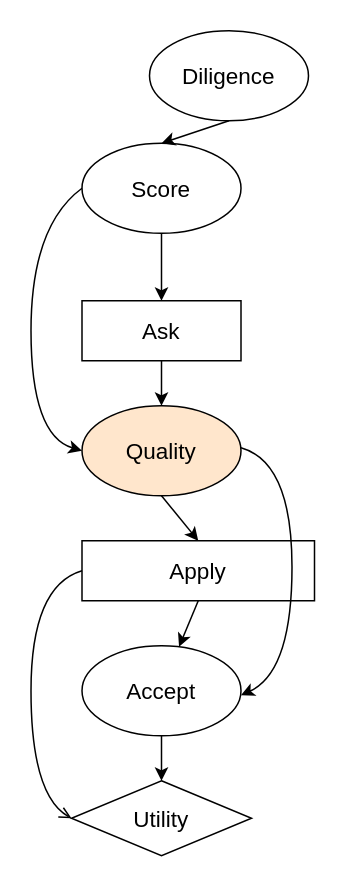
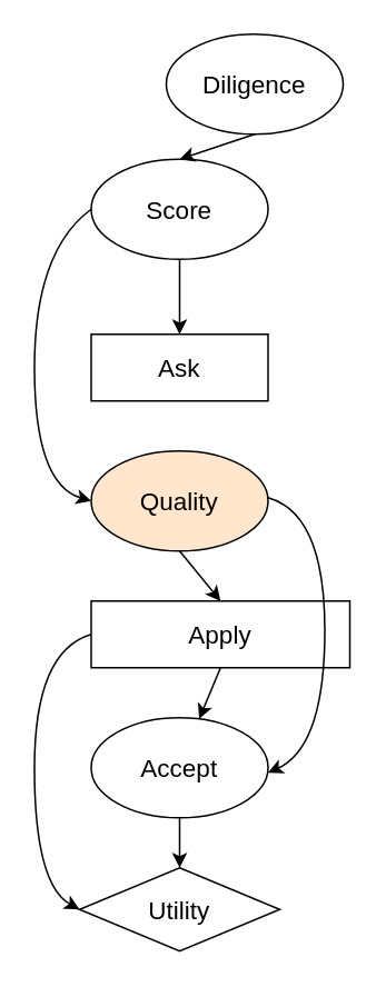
- <mxCell id="11" value="" style="endArrow=classic;html=1;rounded=0;exitX=0.5;exitY=1;exitDx=0;exitDy=0;entryX=0.5;entryY=0;entryDx=0;entryDy=0;" edge="1" parent="1" source="4" target="5"><mxGeometry width="50" height="50" relative="1" as="geometry"><mxPoint x="127" y="100" as="sourcePoint" /><mxPoint x="127" y="130" as="targetPoint" /></mxGeometry></mxCell>
- <mxCell id="16" value="" style="curved=1;endArrow=open;html=1;rounded=0;exitX=0;exitY=0.5;exitDx=0;exitDy=0;entryX=0;entryY=0.5;entryDx=0;entryDy=0;" edge="1" parent="1" source="6" target="7"><mxGeometry width="50" height="50" relative="1" as="geometry"><mxPoint x="54" y="380" as="sourcePoint" /><mxPoint x="54" y="540" as="targetPoint" /><Array as="points"><mxPoint x="20" y="390" /><mxPoint x="20" y="530" /></Array></mxGeometry></mxCell>
+ <mxCell id="16" value="" style="curved=1;endArrow=classic;html=1;rounded=0;exitX=0;exitY=0.5;exitDx=0;exitDy=0;entryX=0;entryY=0.5;entryDx=0;entryDy=0;" edge="1" parent="1" source="6" target="7"><mxGeometry width="50" height="50" relative="1" as="geometry"><mxPoint x="54" y="380" as="sourcePoint" /><mxPoint x="54" y="540" as="targetPoint" /><Array as="points"><mxPoint x="20" y="390" /><mxPoint x="20" y="530" /></Array></mxGeometry></mxCell>
